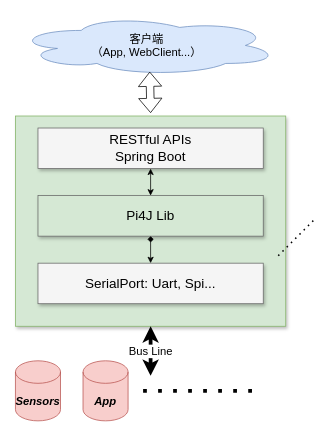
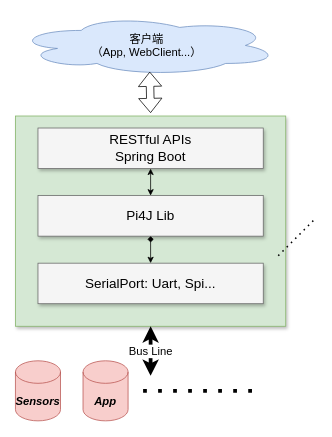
- <mxCell id="4" value="Pi4J Lib" style="whiteSpace=wrap;html=1;shadow=1;fontSize=18;fillColor=#d5e8d4;strokeColor=#666666;" vertex="1" parent="1"><mxGeometry x="50" y="260" width="300" height="54" as="geometry" /></mxCell>
+ <mxCell id="4" value="Pi4J Lib" style="whiteSpace=wrap;html=1;shadow=1;fontSize=18;fillColor=#f5f5f5;strokeColor=#666666;" vertex="1" parent="1"><mxGeometry x="50" y="260" width="300" height="54" as="geometry" /></mxCell>
